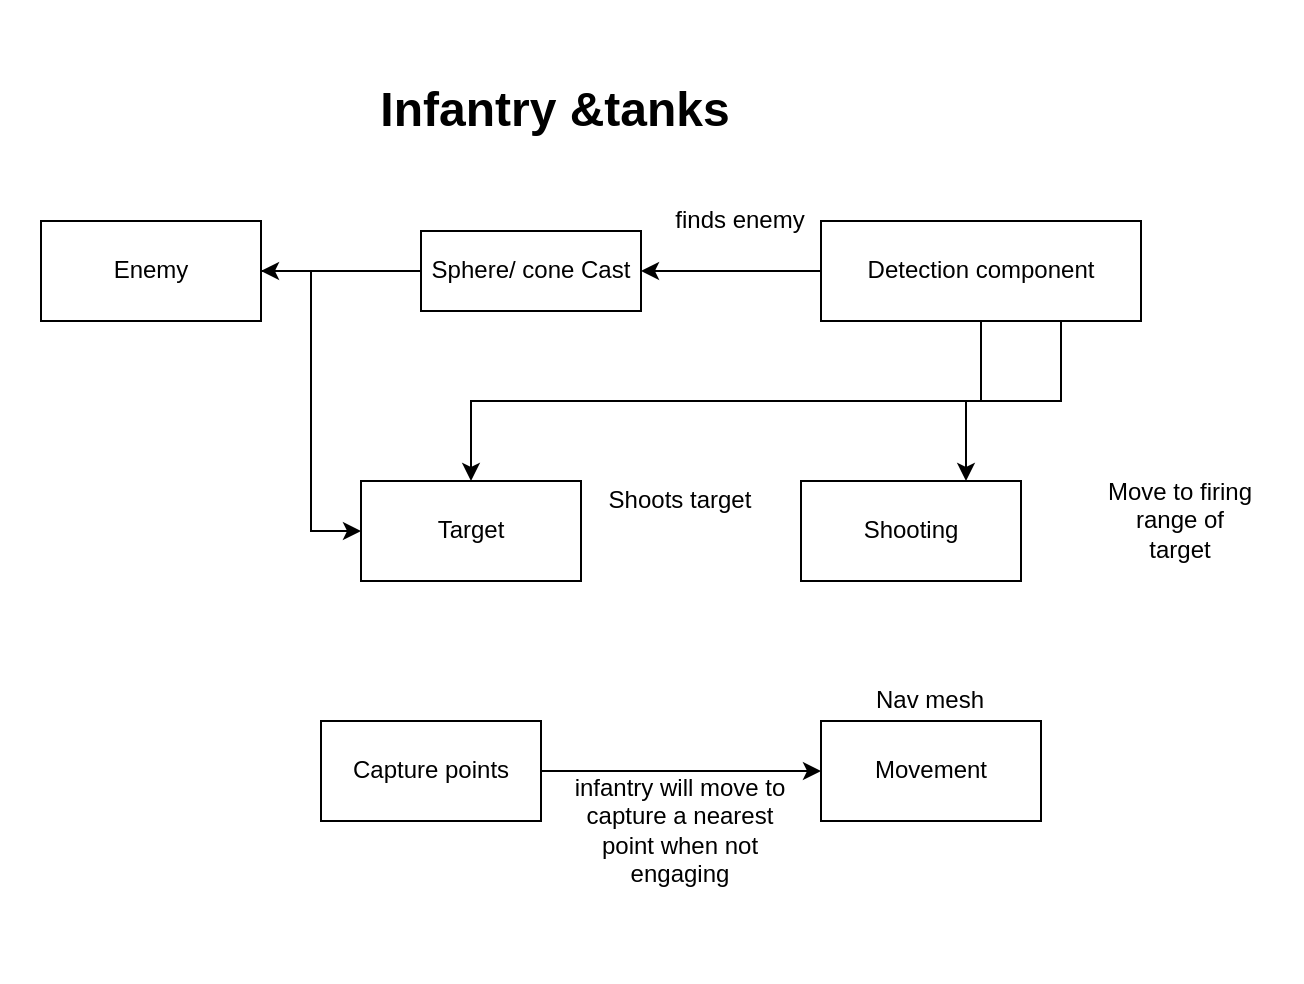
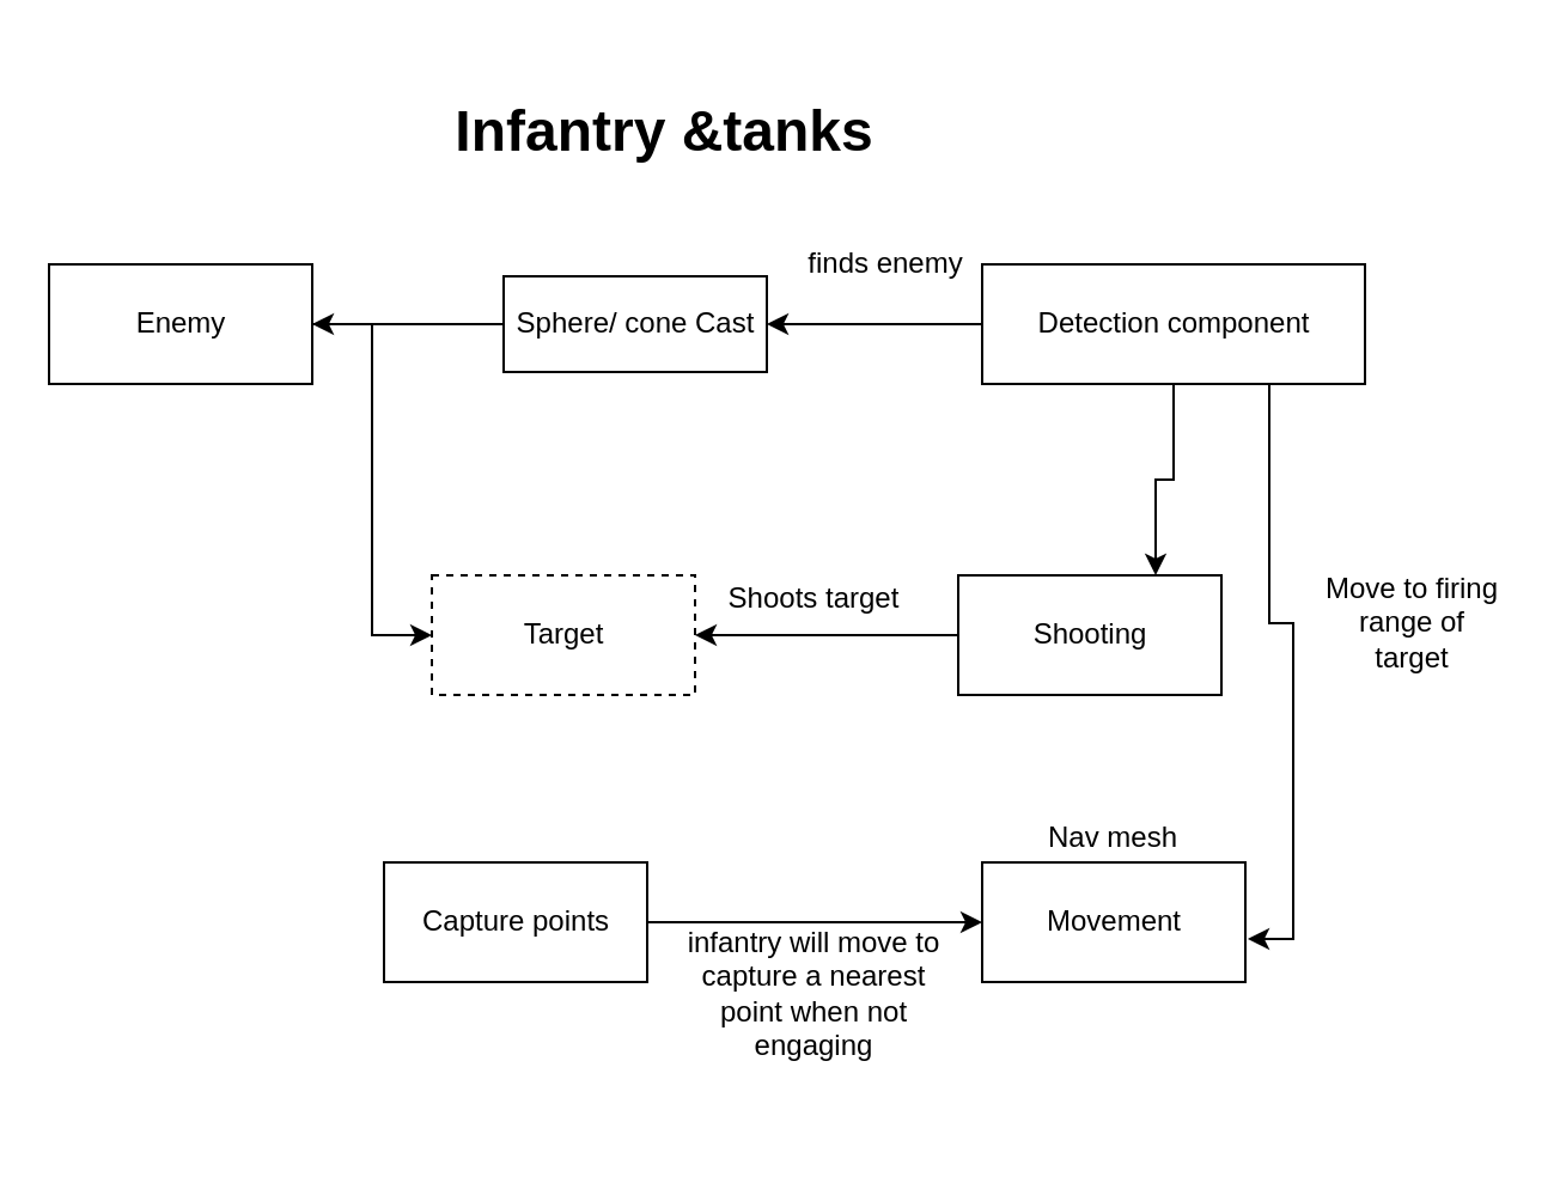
- <mxCell id="4" style="edgeStyle=orthogonalEdgeStyle;rounded=0;orthogonalLoop=1;jettySize=auto;html=1;exitX=0.75;exitY=1;exitDx=0;exitDy=0;" edge="1" parent="1" source="5" target="14"><mxGeometry relative="1" as="geometry" /></mxCell>
+ <mxCell id="4" style="edgeStyle=orthogonalEdgeStyle;rounded=0;orthogonalLoop=1;jettySize=auto;html=1;exitX=0.75;exitY=1;exitDx=0;exitDy=0;entryX=1.009;entryY=0.64;entryDx=0;entryDy=0;entryPerimeter=0;" edge="1" parent="1" source="5" target="13"><mxGeometry relative="1" as="geometry" /></mxCell>
- <mxCell id="14" value="Target" style="html=1;" vertex="1" parent="1"><mxGeometry x="180" y="240" width="110" height="50" as="geometry" /></mxCell>
+ <mxCell id="14" value="Target" style="html=1;dashed=1;" vertex="1" parent="1"><mxGeometry x="180" y="240" width="110" height="50" as="geometry" /></mxCell>
+ <mxCell id="11" style="edgeStyle=orthogonalEdgeStyle;rounded=0;orthogonalLoop=1;jettySize=auto;html=1;exitX=0;exitY=0.5;exitDx=0;exitDy=0;entryX=1;entryY=0.5;entryDx=0;entryDy=0;" edge="1" parent="1" source="12" target="14"><mxGeometry relative="1" as="geometry" /></mxCell>
